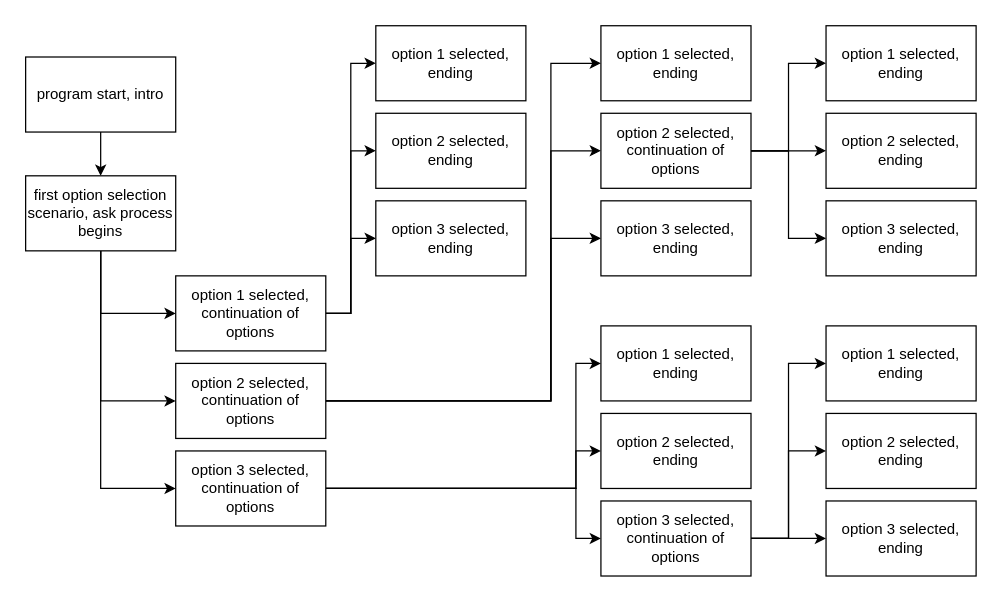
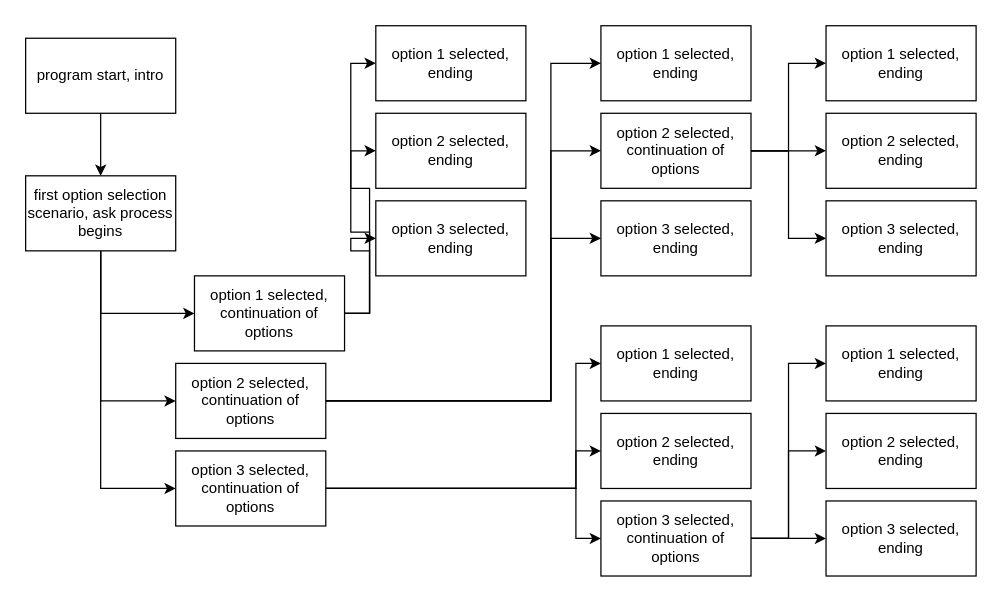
- <mxCell id="3" value="&lt;div&gt;program start, intro&lt;/div&gt;" style="rounded=0;whiteSpace=wrap;html=1;" vertex="1" parent="1"><mxGeometry x="20" y="45" width="120" height="60" as="geometry" /></mxCell>
+ <mxCell id="3" value="&lt;div&gt;program start, intro&lt;/div&gt;" style="rounded=0;whiteSpace=wrap;html=1;" vertex="1" parent="1"><mxGeometry x="20" y="30" width="120" height="60" as="geometry" /></mxCell>
- <mxCell id="11" value="option 1 selected, continuation of options" style="rounded=0;whiteSpace=wrap;html=1;" vertex="1" parent="1"><mxGeometry x="140" y="220" width="120" height="60" as="geometry" /></mxCell>
+ <mxCell id="11" value="option 1 selected, continuation of options" style="rounded=0;whiteSpace=wrap;html=1;" vertex="1" parent="1"><mxGeometry x="155" y="220" width="120" height="60" as="geometry" /></mxCell>
